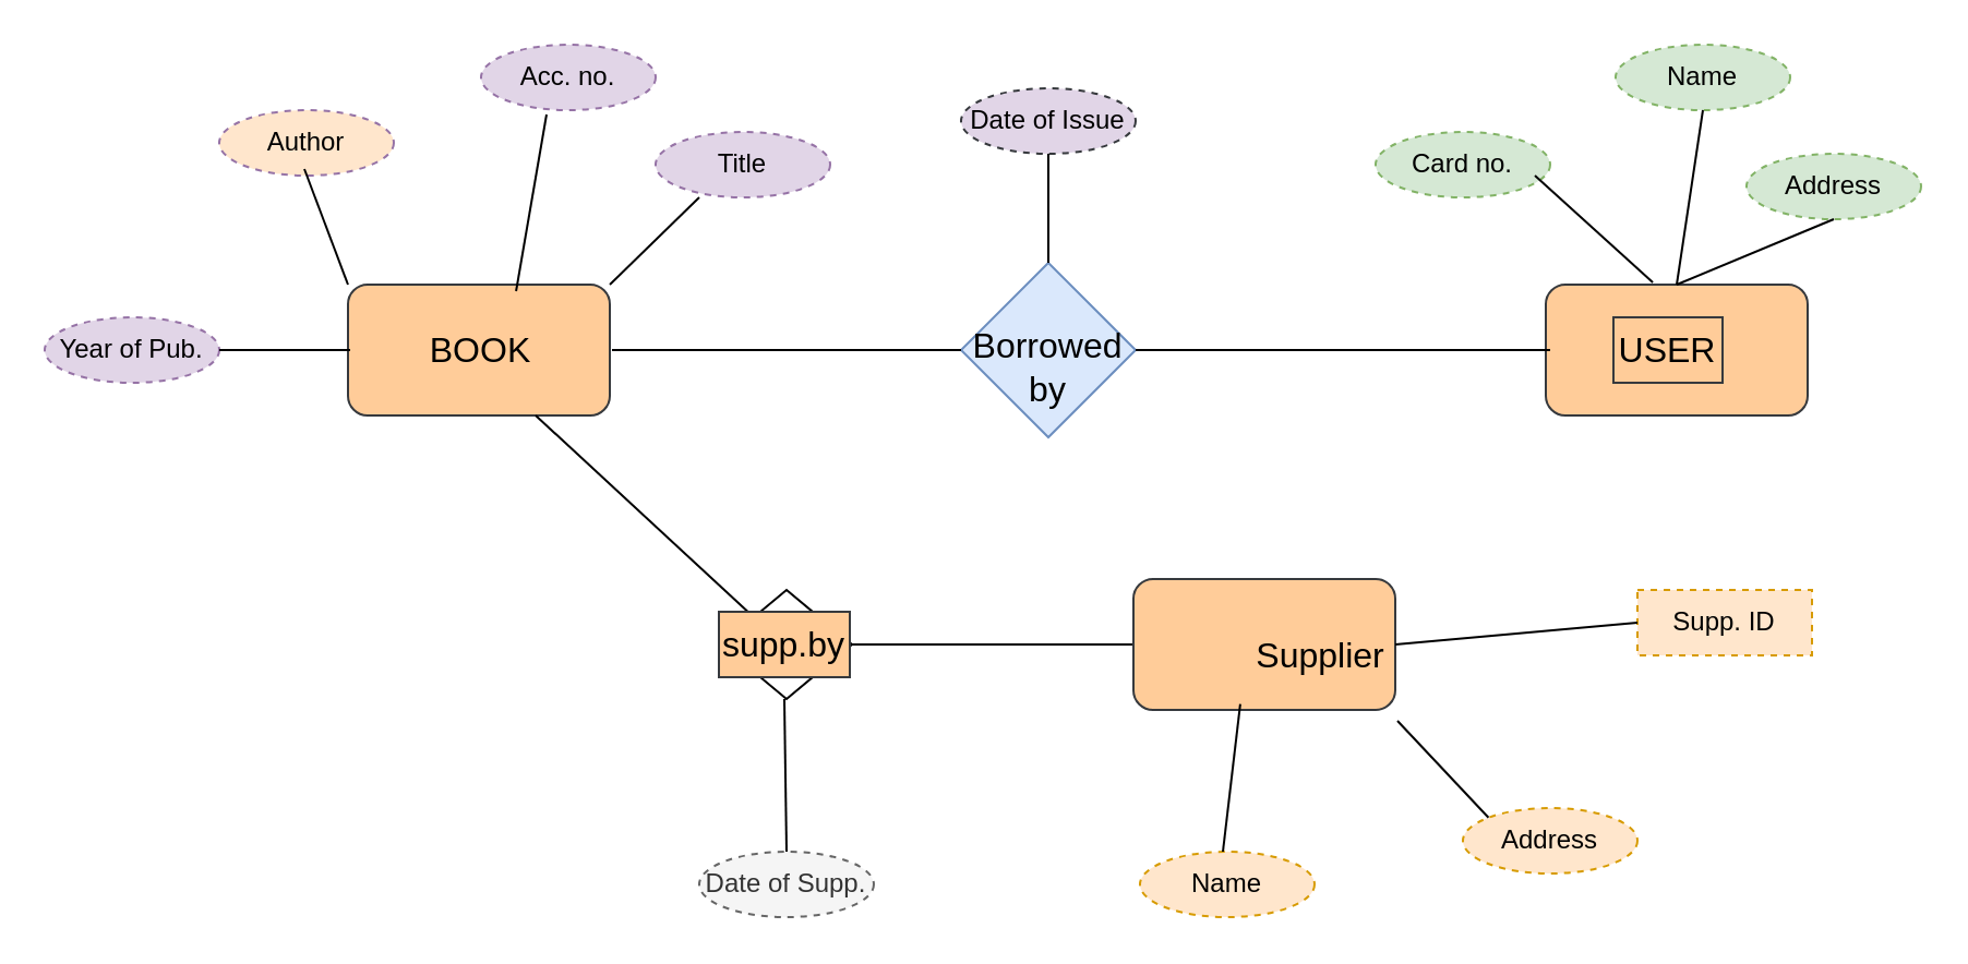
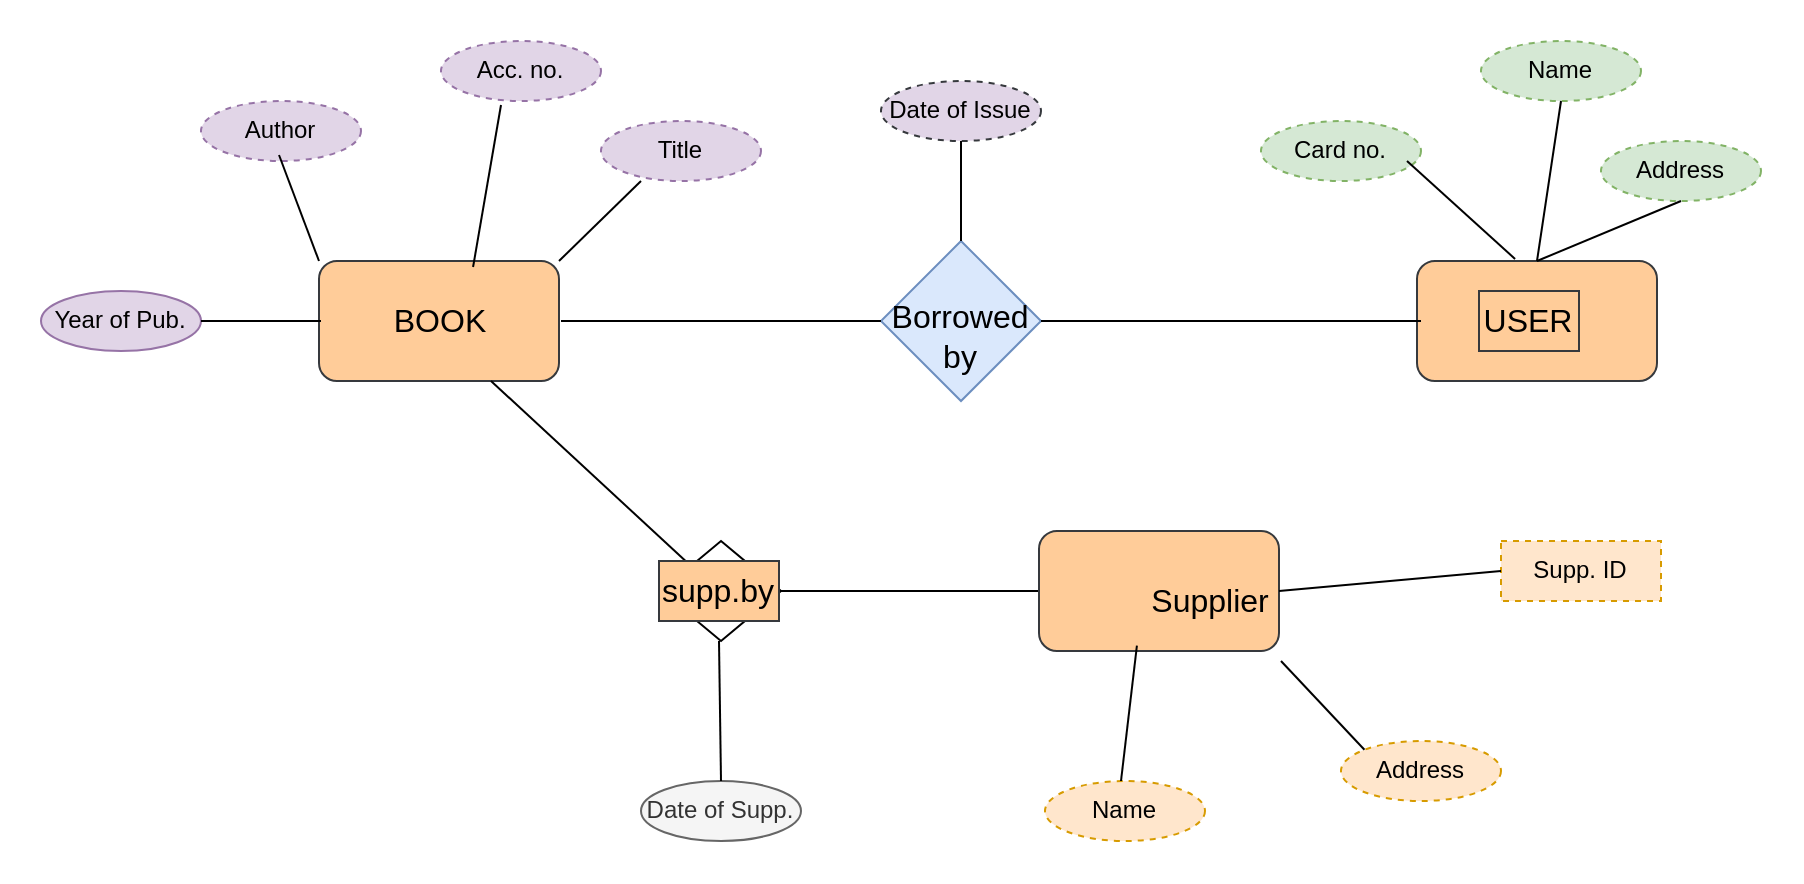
- <mxCell id="19" value="Author" style="ellipse;whiteSpace=wrap;html=1;align=center;dashed=1;fillColor=#ffe6cc;strokeColor=#9673a6;" vertex="1" parent="1"><mxGeometry x="100" y="50" width="80" height="30" as="geometry" /></mxCell>
+ <mxCell id="19" value="Author" style="ellipse;whiteSpace=wrap;html=1;align=center;dashed=1;fillColor=#e1d5e7;strokeColor=#9673a6;" vertex="1" parent="1"><mxGeometry x="100" y="50" width="80" height="30" as="geometry" /></mxCell>
- <mxCell id="17" value="Year of Pub." style="ellipse;whiteSpace=wrap;html=1;align=center;dashed=1;fillColor=#e1d5e7;strokeColor=#9673a6;" vertex="1" parent="1"><mxGeometry x="20" y="145" width="80" height="30" as="geometry" /></mxCell>
+ <mxCell id="17" value="Year of Pub." style="ellipse;whiteSpace=wrap;html=1;align=center;dashed=0;fillColor=#e1d5e7;strokeColor=#9673a6;" vertex="1" parent="1"><mxGeometry x="20" y="145" width="80" height="30" as="geometry" /></mxCell>
- <mxCell id="20" value="Date of Supp." style="ellipse;whiteSpace=wrap;html=1;align=center;dashed=1;fillColor=#f5f5f5;fontColor=#333333;strokeColor=#666666;" vertex="1" parent="1"><mxGeometry x="320" y="390" width="80" height="30" as="geometry" /></mxCell>
+ <mxCell id="20" value="Date of Supp." style="ellipse;whiteSpace=wrap;html=1;align=center;dashed=0;fillColor=#f5f5f5;fontColor=#333333;strokeColor=#666666;" vertex="1" parent="1"><mxGeometry x="320" y="390" width="80" height="30" as="geometry" /></mxCell>
